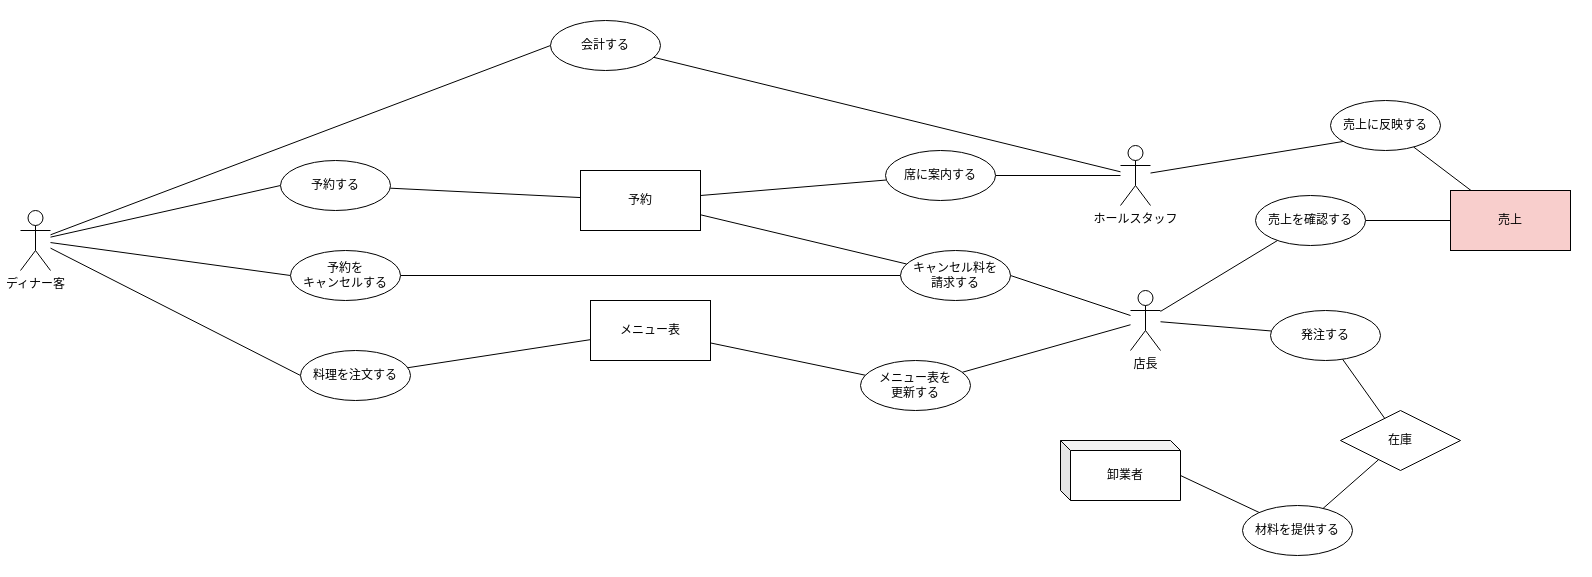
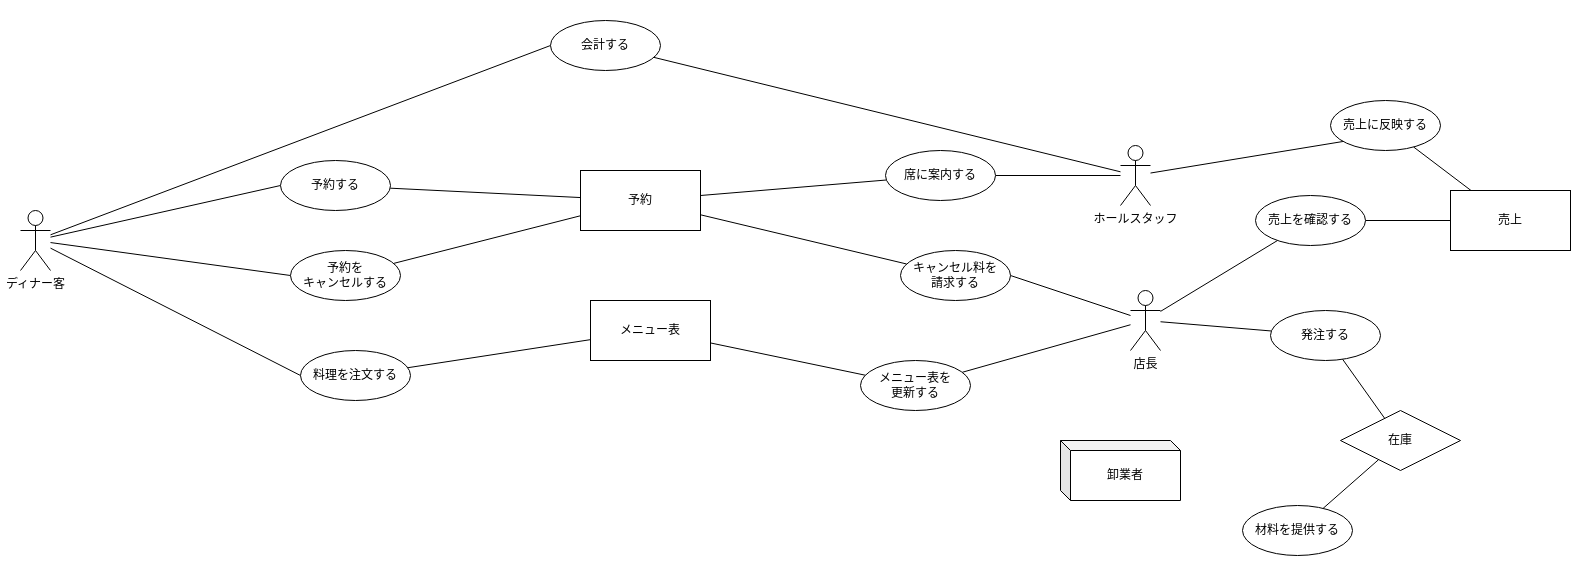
- <mxCell id="33" value="売上" style="rounded=0;whiteSpace=wrap;html=1;fillColor=#f8cecc;" vertex="1" parent="1"><mxGeometry x="1450" y="190" width="120" height="60" as="geometry" /></mxCell>
+ <mxCell id="33" value="売上" style="rounded=0;whiteSpace=wrap;html=1;" vertex="1" parent="1"><mxGeometry x="1450" y="190" width="120" height="60" as="geometry" /></mxCell>
- <mxCell id="9" style="edgeStyle=none;html=1;endArrow=none;endFill=0;" edge="1" parent="1" source="10" target="23"><mxGeometry relative="1" as="geometry"><mxPoint x="590" y="214.754" as="targetPoint" /></mxGeometry></mxCell>
+ <mxCell id="9" style="edgeStyle=none;html=1;endArrow=none;endFill=0;" edge="1" parent="1" source="10" target="29"><mxGeometry relative="1" as="geometry"><mxPoint x="590" y="214.754" as="targetPoint" /></mxGeometry></mxCell>
- <mxCell id="39" style="edgeStyle=none;html=1;exitX=0;exitY=0;exitDx=120;exitDy=35;exitPerimeter=0;endArrow=none;endFill=0;" edge="1" parent="1" source="40" target="42"><mxGeometry relative="1" as="geometry" /></mxCell>
